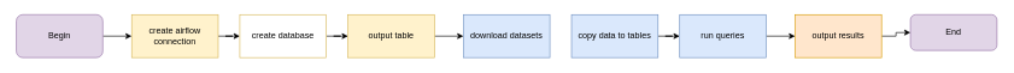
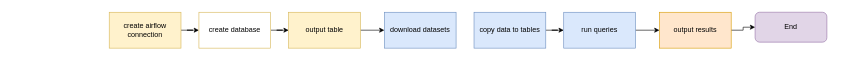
- <mxCell id="3" value="Begin" style="rounded=1;whiteSpace=wrap;html=1;fillColor=#e1d5e7;strokeColor=#9673a6;" vertex="1" parent="1"><mxGeometry x="20" y="20" width="120" height="60" as="geometry" /></mxCell>
- <mxCell id="2" value="" style="edgeStyle=orthogonalEdgeStyle;rounded=0;orthogonalLoop=1;jettySize=auto;html=1;" edge="1" parent="1" source="3" target="6"><mxGeometry relative="1" as="geometry" /></mxCell>
